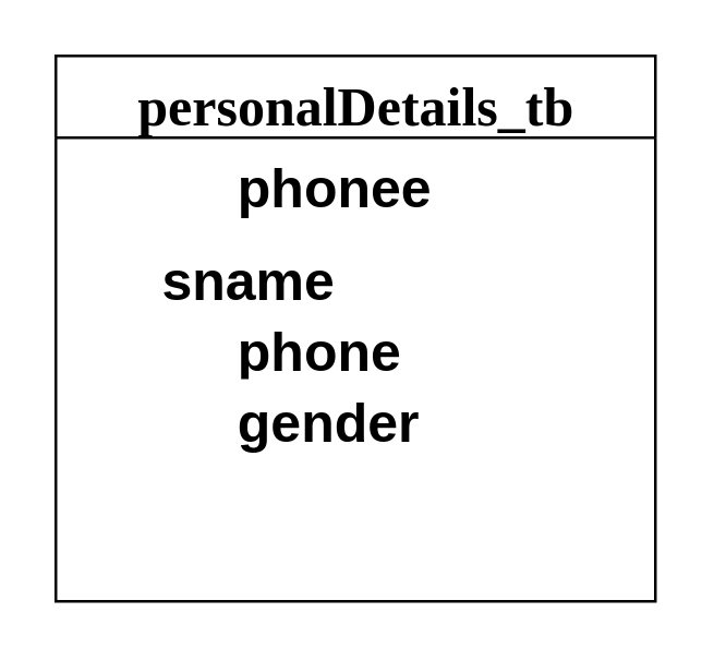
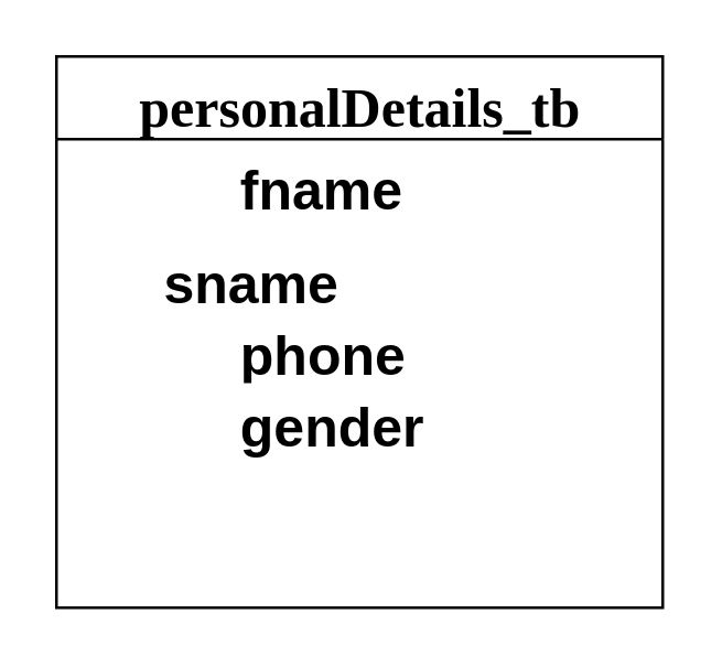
- <mxCell id="3" value="&lt;b&gt;&lt;font style=&quot;font-size: 20px;&quot;&gt;&amp;nbsp; &amp;nbsp; &amp;nbsp; &amp;nbsp; &amp;nbsp; &amp;nbsp;phone&lt;/font&gt;&lt;font style=&quot;font-size: 20px;&quot;&gt;e&lt;/font&gt;&lt;/b&gt;" style="text;html=1;strokeColor=none;fillColor=none;align=left;verticalAlign=top;spacingLeft=4;spacingRight=4;whiteSpace=wrap;overflow=hidden;rotatable=0;points=[[0,0.5],[1,0.5]];portConstraint=eastwest;" parent="2" vertex="1"><mxGeometry y="30" width="220" height="34" as="geometry" /></mxCell>
+ <mxCell id="3" value="&lt;b&gt;&lt;font style=&quot;font-size: 20px;&quot;&gt;&amp;nbsp; &amp;nbsp; &amp;nbsp; &amp;nbsp; &amp;nbsp; &amp;nbsp;fnam&lt;/font&gt;&lt;font style=&quot;font-size: 20px;&quot;&gt;e&lt;/font&gt;&lt;/b&gt;" style="text;html=1;strokeColor=none;fillColor=none;align=left;verticalAlign=top;spacingLeft=4;spacingRight=4;whiteSpace=wrap;overflow=hidden;rotatable=0;points=[[0,0.5],[1,0.5]];portConstraint=eastwest;" parent="2" vertex="1"><mxGeometry y="30" width="220" height="34" as="geometry" /></mxCell>
